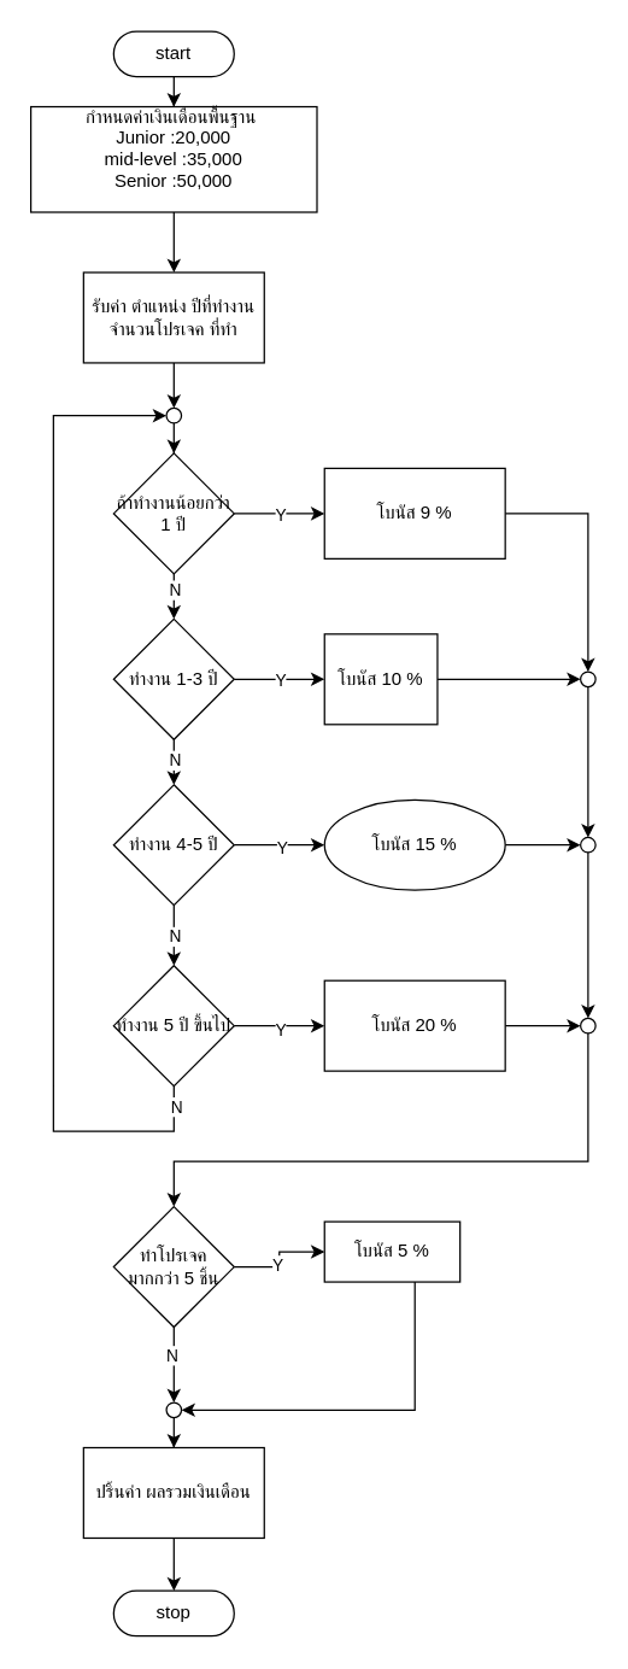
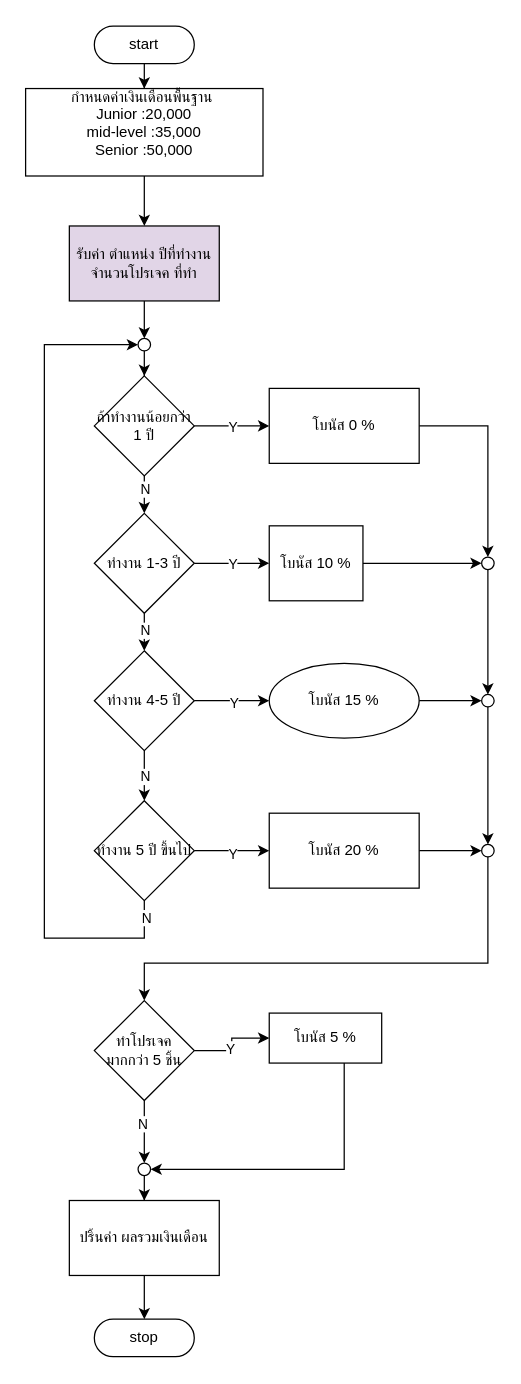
- <mxCell id="55" value="รับค่า ตำแหน่ง ปีที่ทำงาน จำนวนโปรเจค ที่ทำ" style="whiteSpace=wrap;html=1;dashed=0;" vertex="1" parent="1"><mxGeometry x="55" y="180" width="120" height="60" as="geometry" /></mxCell>
+ <mxCell id="55" value="รับค่า ตำแหน่ง ปีที่ทำงาน จำนวนโปรเจค ที่ทำ" style="whiteSpace=wrap;html=1;dashed=0;fillColor=#e1d5e7;" vertex="1" parent="1"><mxGeometry x="55" y="180" width="120" height="60" as="geometry" /></mxCell>
- <mxCell id="12" value="โบนัส 9 %" style="whiteSpace=wrap;html=1;dashed=0;" vertex="1" parent="1"><mxGeometry x="215" y="310" width="120" height="60" as="geometry" /></mxCell>
+ <mxCell id="12" value="โบนัส 0 %" style="whiteSpace=wrap;html=1;dashed=0;" vertex="1" parent="1"><mxGeometry x="215" y="310" width="120" height="60" as="geometry" /></mxCell>
